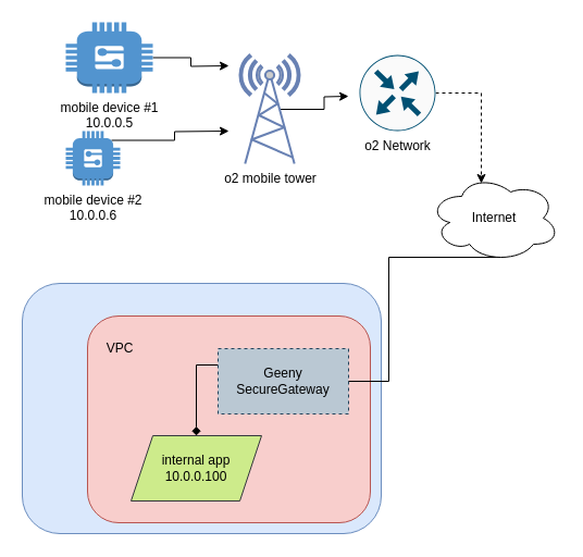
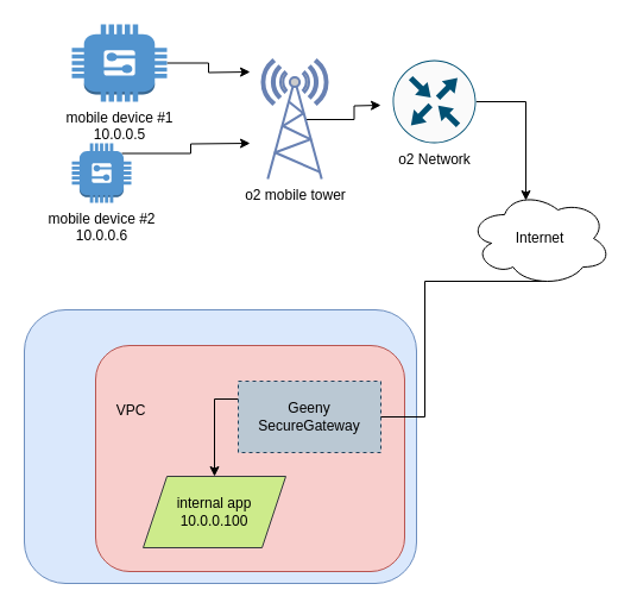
- <mxCell id="13" style="edgeStyle=orthogonalEdgeStyle;rounded=0;orthogonalLoop=1;jettySize=auto;html=1;exitX=1;exitY=0.5;exitDx=0;exitDy=0;exitPerimeter=0;entryX=0.4;entryY=0.1;entryDx=0;entryDy=0;entryPerimeter=0;fontColor=#000000;dashed=1;" edge="1" parent="1" source="14" target="16"><mxGeometry relative="1" as="geometry" /></mxCell>
+ <mxCell id="13" style="edgeStyle=orthogonalEdgeStyle;rounded=0;orthogonalLoop=1;jettySize=auto;html=1;exitX=1;exitY=0.5;exitDx=0;exitDy=0;exitPerimeter=0;entryX=0.4;entryY=0.1;entryDx=0;entryDy=0;entryPerimeter=0;fontColor=#000000;" edge="1" parent="1" source="14" target="16"><mxGeometry relative="1" as="geometry" /></mxCell>
- <mxCell id="17" value="VPC" style="text;html=1;strokeColor=none;fillColor=none;align=center;verticalAlign=middle;whiteSpace=wrap;rounded=0;fontColor=#000000;" vertex="1" parent="1"><mxGeometry x="90" y="310" width="40" height="20" as="geometry" /></mxCell>
+ <mxCell id="17" value="VPC" style="text;html=1;strokeColor=none;fillColor=none;align=center;verticalAlign=middle;whiteSpace=wrap;rounded=0;fontColor=#000000;" vertex="1" parent="1"><mxGeometry x="90" y="335" width="40" height="20" as="geometry" /></mxCell>
- <mxCell id="10" style="edgeStyle=orthogonalEdgeStyle;rounded=0;orthogonalLoop=1;jettySize=auto;html=1;exitX=0;exitY=0.25;exitDx=0;exitDy=0;entryX=0.5;entryY=0;entryDx=0;entryDy=0;fontColor=#000000;endArrow=diamond;" edge="1" parent="1" source="11" target="12"><mxGeometry relative="1" as="geometry" /></mxCell>
+ <mxCell id="10" style="edgeStyle=orthogonalEdgeStyle;rounded=0;orthogonalLoop=1;jettySize=auto;html=1;exitX=0;exitY=0.25;exitDx=0;exitDy=0;entryX=0.5;entryY=0;entryDx=0;entryDy=0;fontColor=#000000;" edge="1" parent="1" source="11" target="12"><mxGeometry relative="1" as="geometry" /></mxCell>
